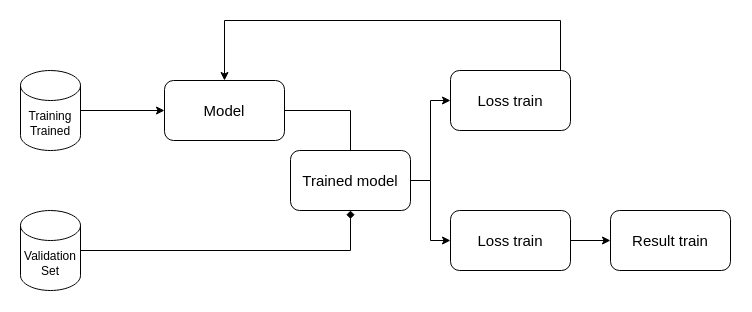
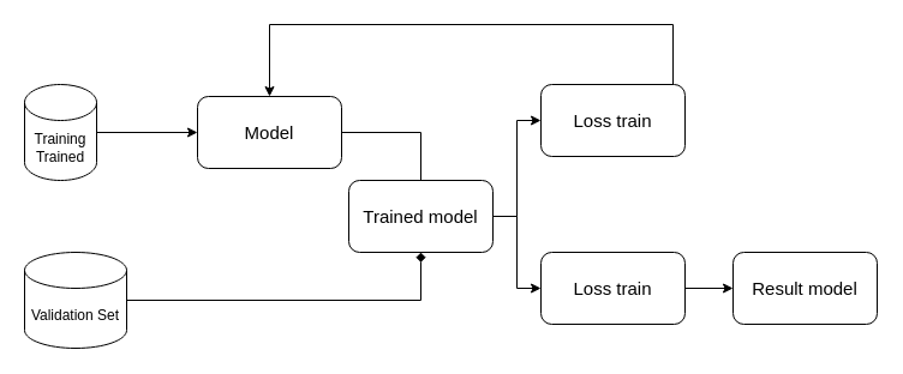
- <mxCell id="15" value="&lt;font style=&quot;font-size: 15px;&quot;&gt;Result train&lt;/font&gt;" style="rounded=1;whiteSpace=wrap;html=1;" vertex="1" parent="1"><mxGeometry x="610" y="210" width="120" height="60" as="geometry" /></mxCell>
+ <mxCell id="15" value="&lt;font style=&quot;font-size: 15px;&quot;&gt;Result model&lt;/font&gt;" style="rounded=1;whiteSpace=wrap;html=1;" vertex="1" parent="1"><mxGeometry x="610" y="210" width="120" height="60" as="geometry" /></mxCell>
- <mxCell id="5" value="Validation Set" style="shape=cylinder3;whiteSpace=wrap;html=1;boundedLbl=1;backgroundOutline=1;size=15;" vertex="1" parent="1"><mxGeometry x="20" y="210" width="60" height="80" as="geometry" /></mxCell>
+ <mxCell id="5" value="Validation Set" style="shape=cylinder3;whiteSpace=wrap;html=1;boundedLbl=1;backgroundOutline=1;size=15;" vertex="1" parent="1"><mxGeometry x="20" y="210" width="85" height="80" as="geometry" /></mxCell>
